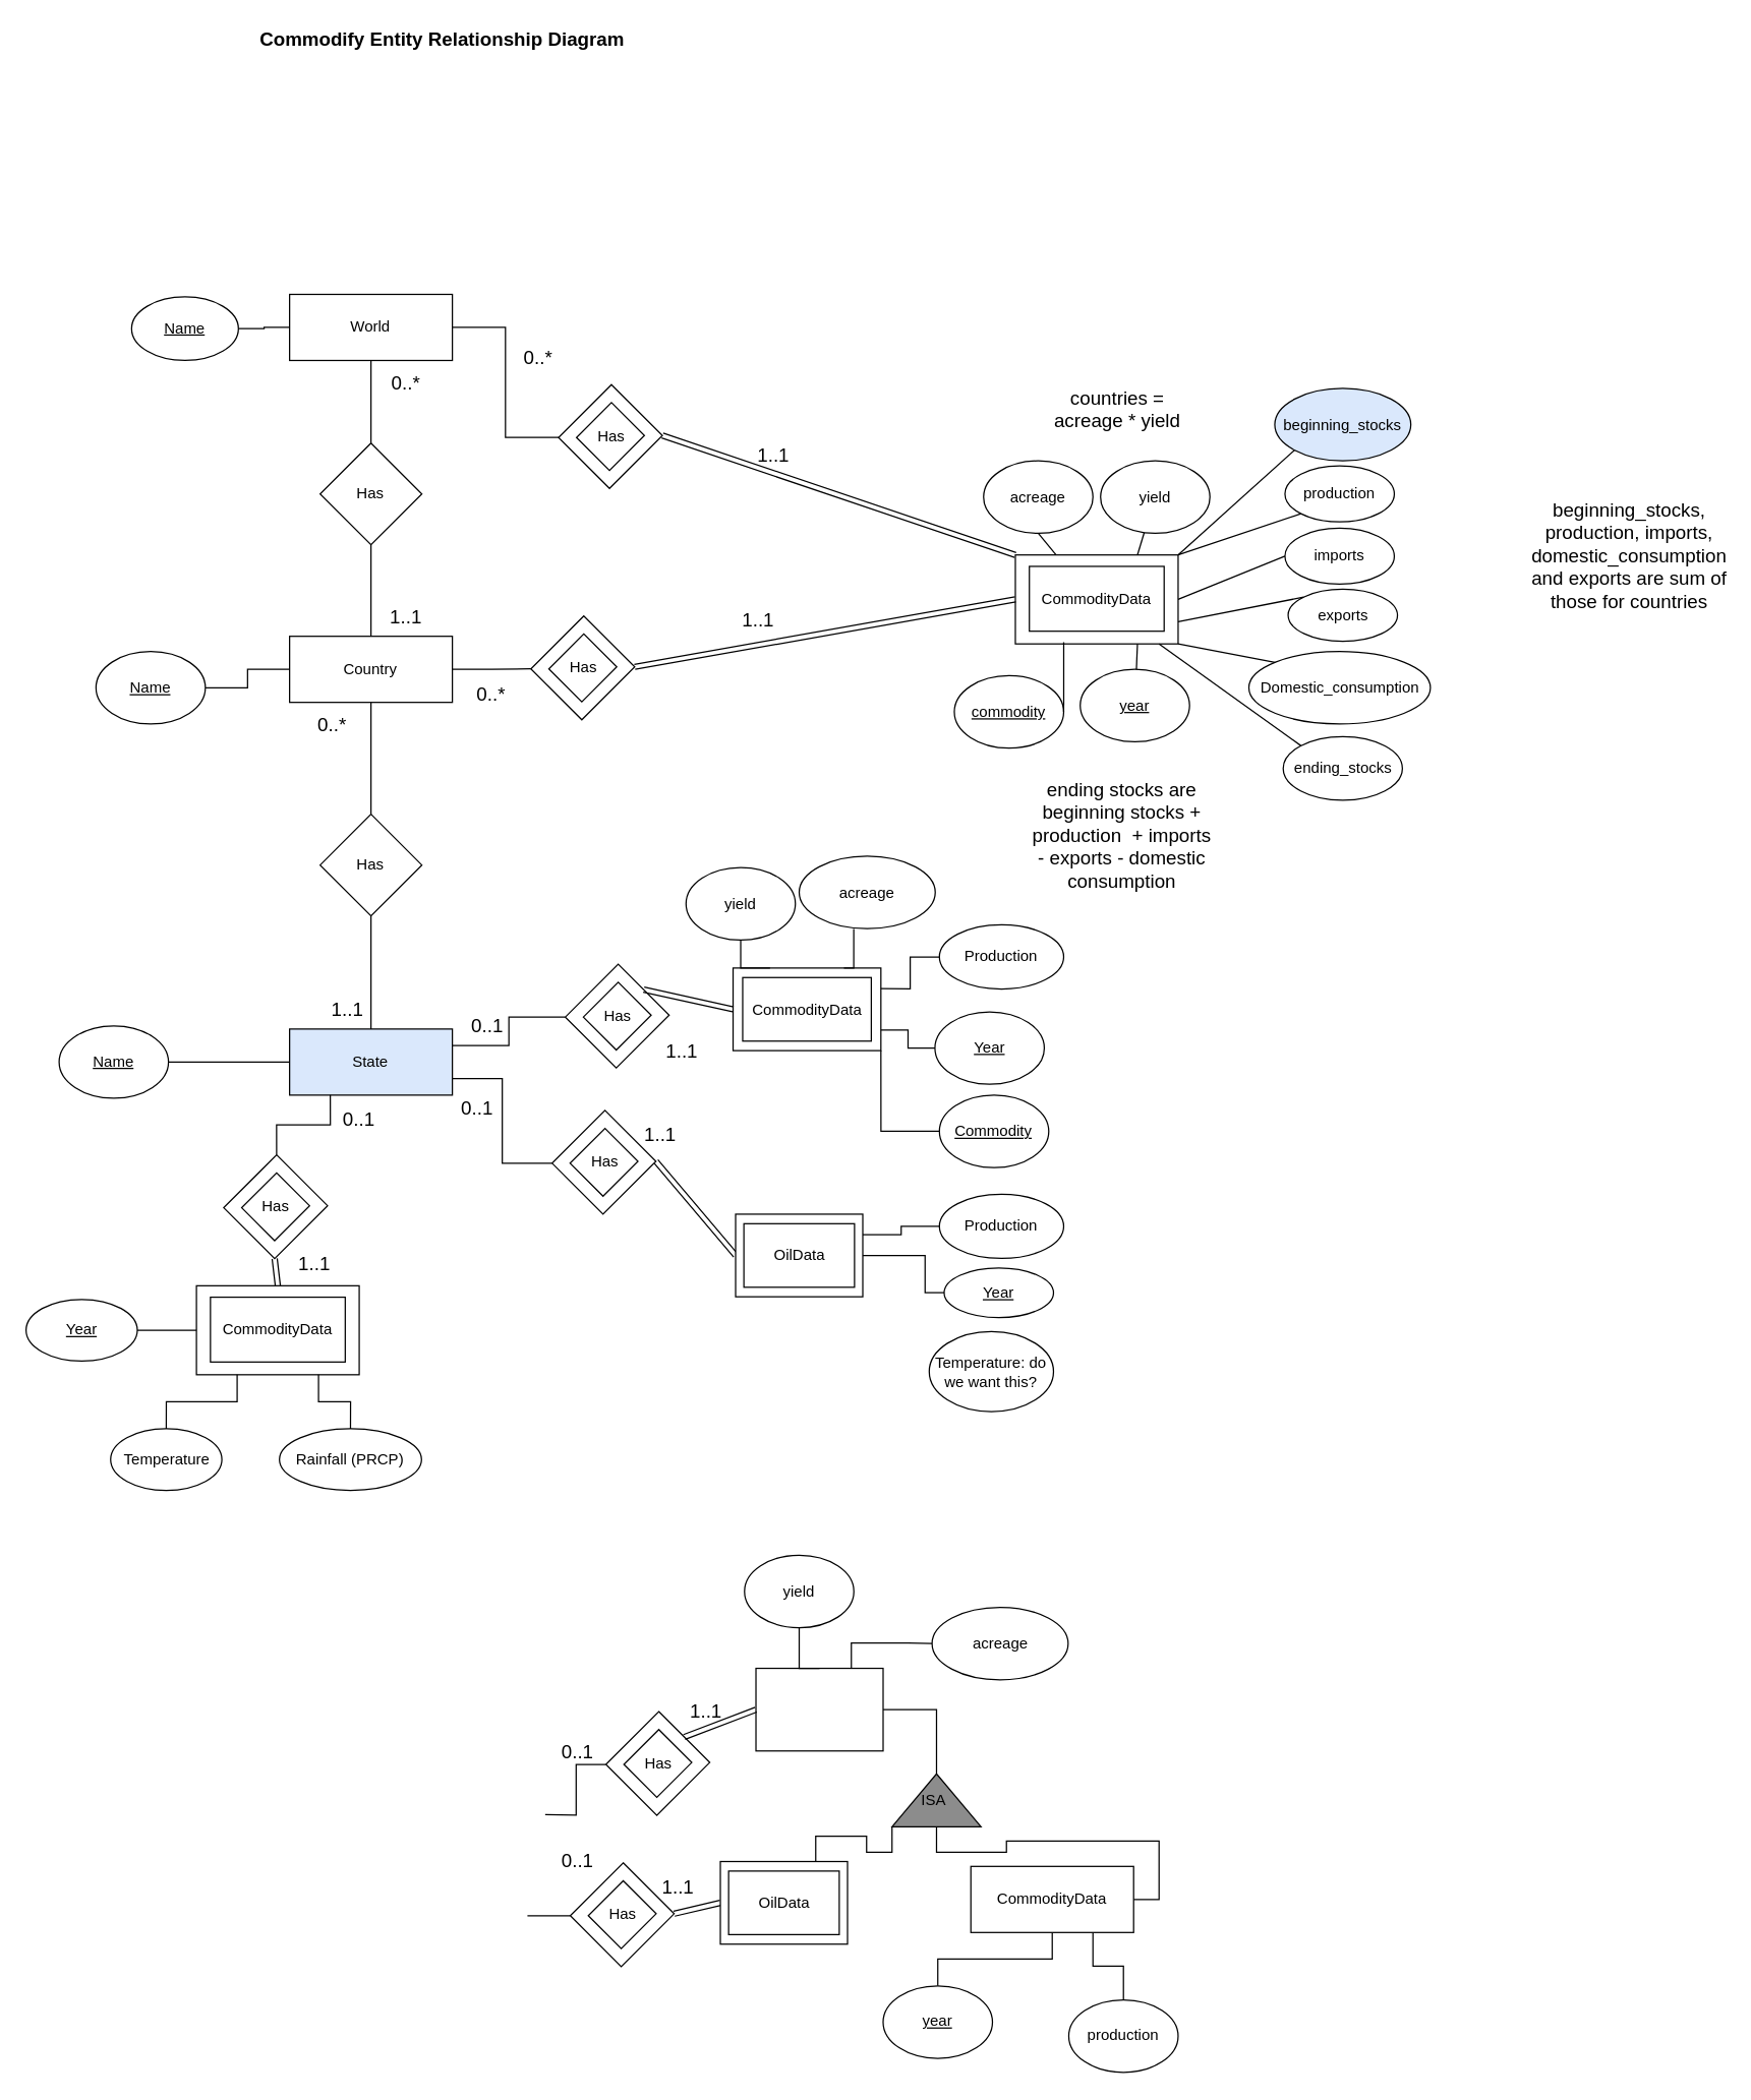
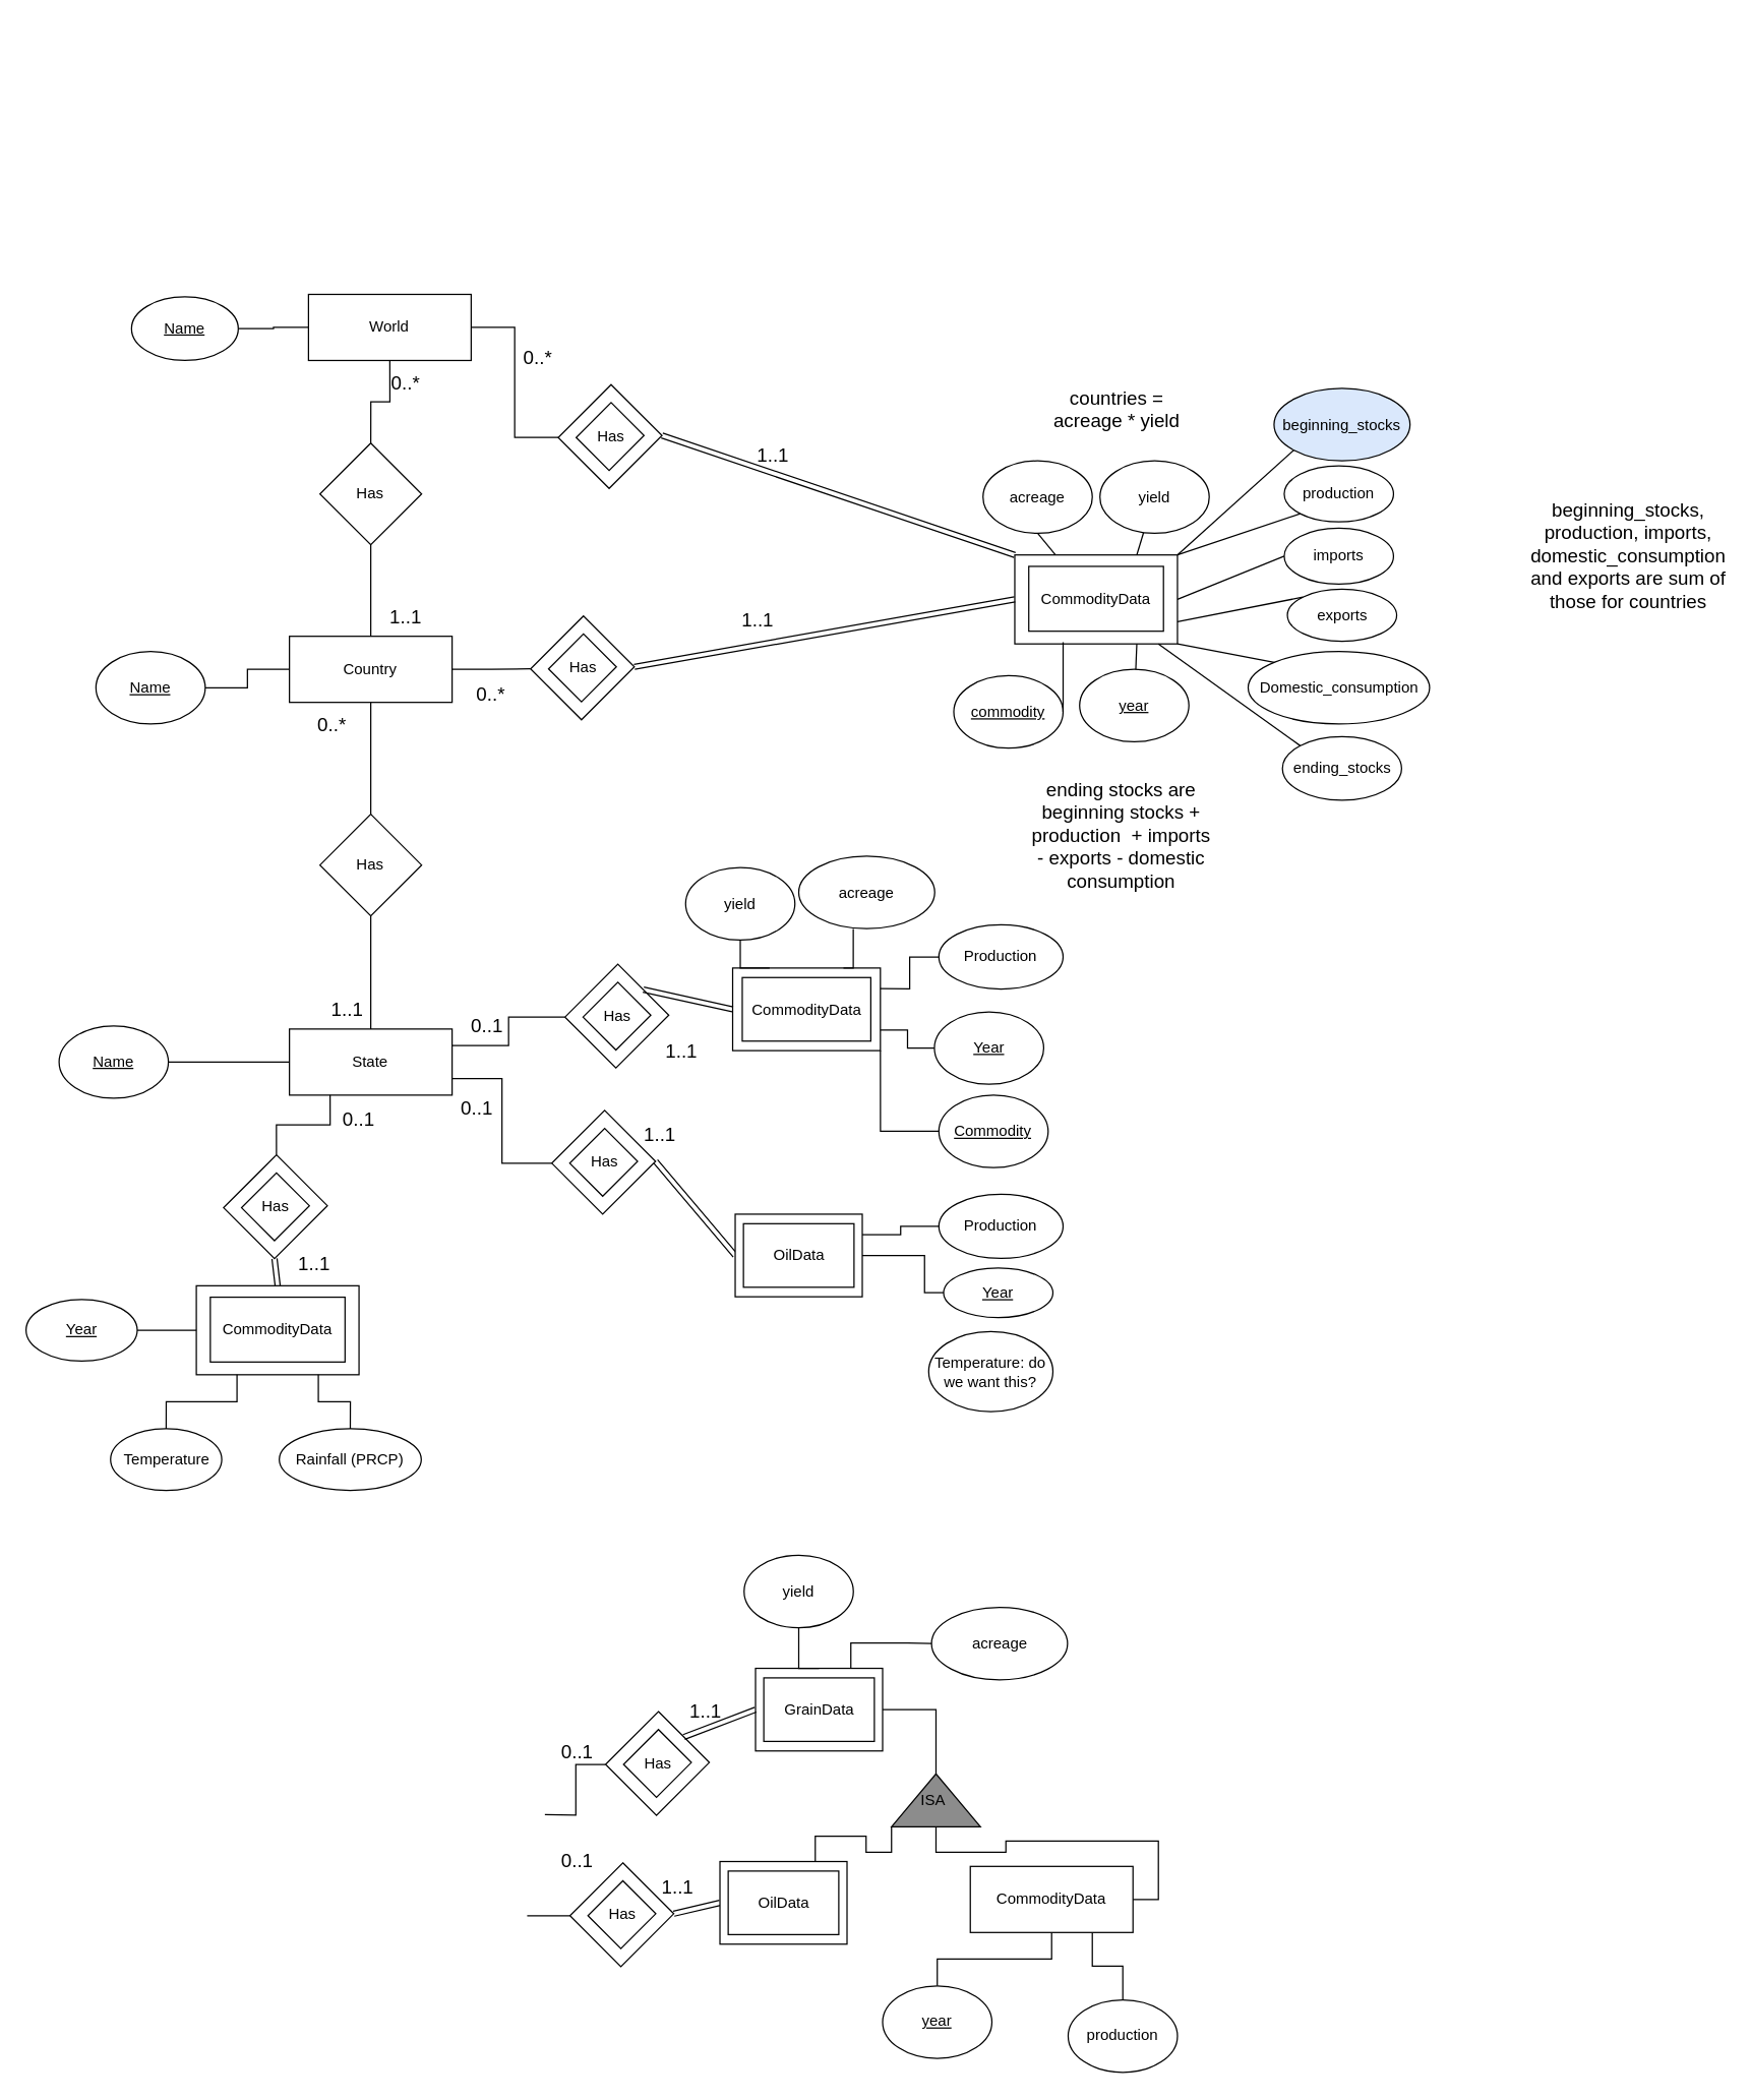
- <mxCell id="2" value="Commodify Entity Relationship Diagram" style="text;html=1;strokeColor=none;fillColor=none;align=center;verticalAlign=middle;whiteSpace=wrap;rounded=0;fontStyle=1;fontSize=15;" parent="1" vertex="1"><mxGeometry x="171.5" y="20" width="350.5" height="20" as="geometry" /></mxCell>
- <mxCell id="78" value="World" style="rounded=0;whiteSpace=wrap;html=1;" vertex="1" parent="1"><mxGeometry x="227.25" y="231" width="128" height="52" as="geometry" /></mxCell>
+ <mxCell id="78" value="World" style="rounded=0;whiteSpace=wrap;html=1;" vertex="1" parent="1"><mxGeometry x="242.25" y="231" width="128" height="52" as="geometry" /></mxCell>
- <mxCell id="19" value="State" style="rounded=0;whiteSpace=wrap;html=1;fillColor=#dae8fc;" parent="1" vertex="1"><mxGeometry x="227.25" y="809" width="128" height="52" as="geometry" /></mxCell>
+ <mxCell id="19" value="State" style="rounded=0;whiteSpace=wrap;html=1;" parent="1" vertex="1"><mxGeometry x="227.25" y="809" width="128" height="52" as="geometry" /></mxCell>
+ <mxCell id="48" value="GrainData" style="whiteSpace=wrap;html=1;fillColor=#FFFFFF;" vertex="1" parent="46"><mxGeometry x="6.5" y="7.5" width="87" height="50" as="geometry" /></mxCell>
